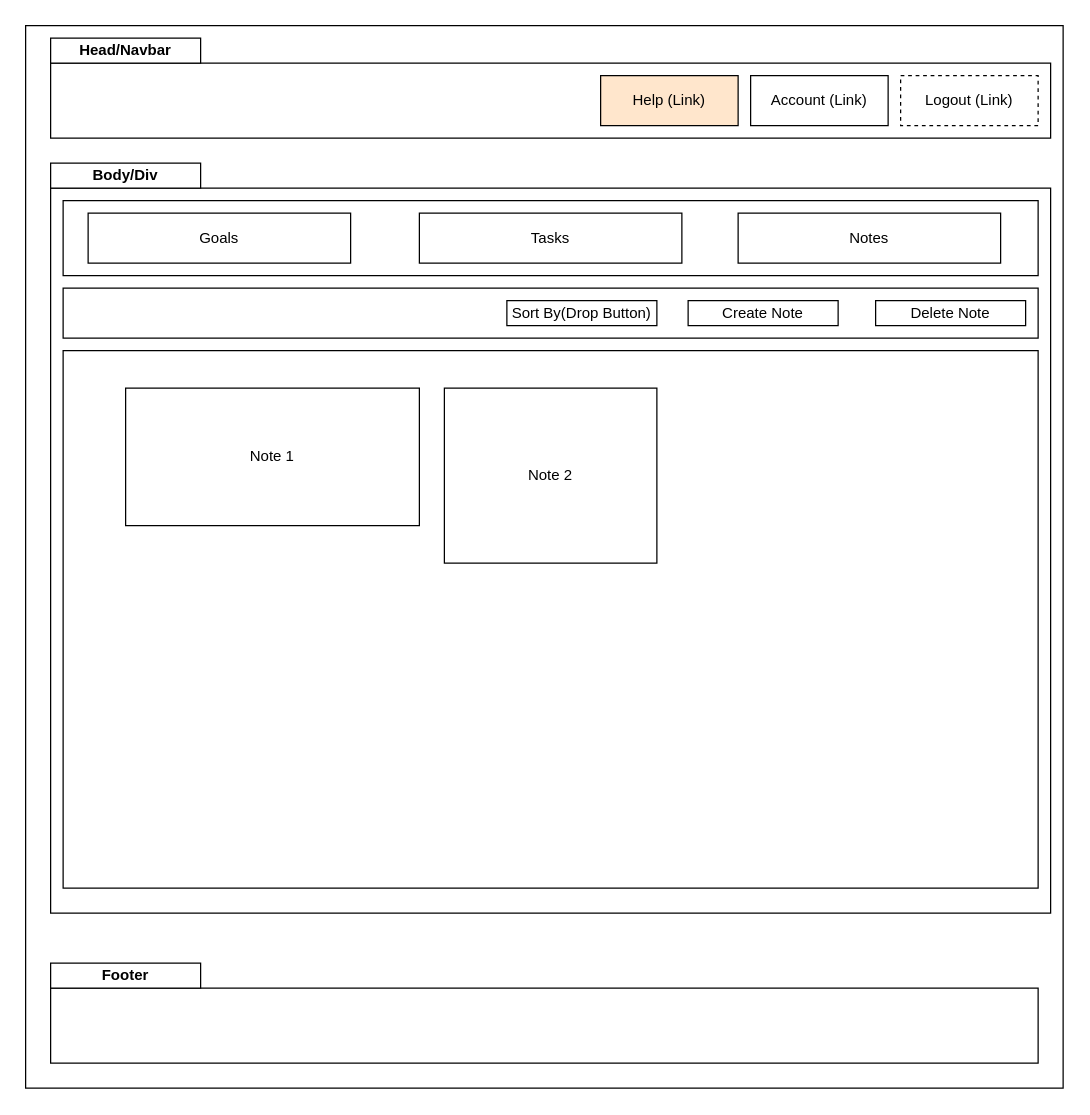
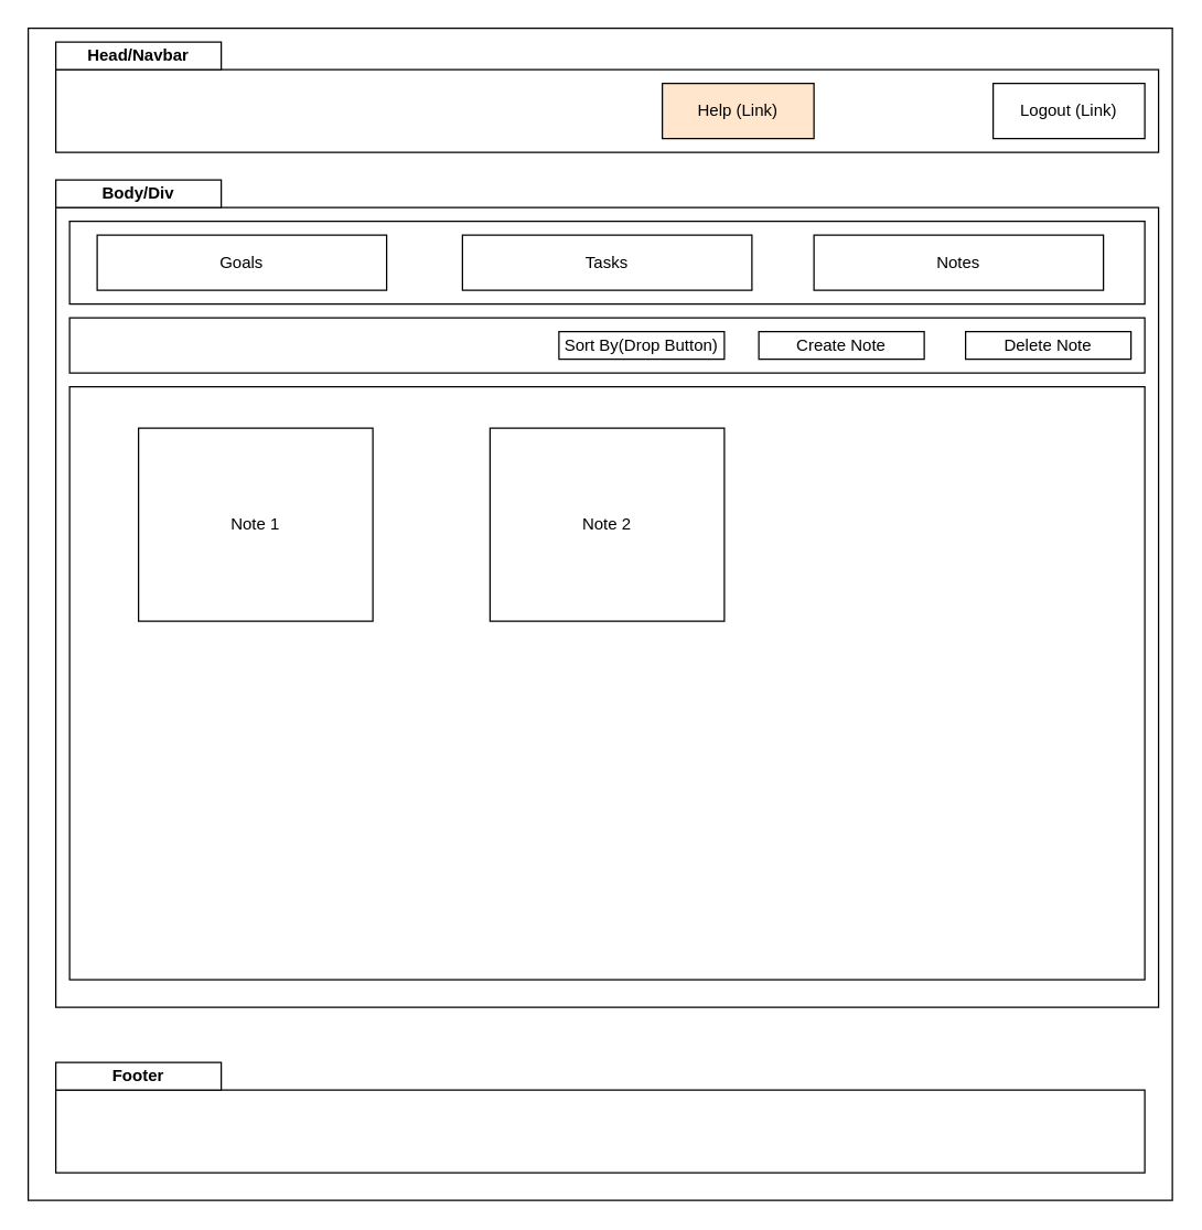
- <mxCell id="6" value="Account&amp;nbsp;(Link)" style="rounded=0;whiteSpace=wrap;html=1;" parent="1" vertex="1"><mxGeometry x="600" y="60" width="110" height="40" as="geometry" /></mxCell>
- <mxCell id="5" value="Logout&amp;nbsp;(Link)" style="rounded=0;whiteSpace=wrap;html=1;dashed=1;" parent="1" vertex="1"><mxGeometry x="720" y="60" width="110" height="40" as="geometry" /></mxCell>
+ <mxCell id="5" value="Logout&amp;nbsp;(Link)" style="rounded=0;whiteSpace=wrap;html=1;" parent="1" vertex="1"><mxGeometry x="720" y="60" width="110" height="40" as="geometry" /></mxCell>
- <mxCell id="16" value="Note 1" style="rounded=0;whiteSpace=wrap;html=1;" parent="1" vertex="1"><mxGeometry x="100" y="310" width="235" height="110" as="geometry" /></mxCell>
+ <mxCell id="16" value="Note 1" style="rounded=0;whiteSpace=wrap;html=1;" parent="1" vertex="1"><mxGeometry x="100" y="310" width="170" height="140" as="geometry" /></mxCell>
